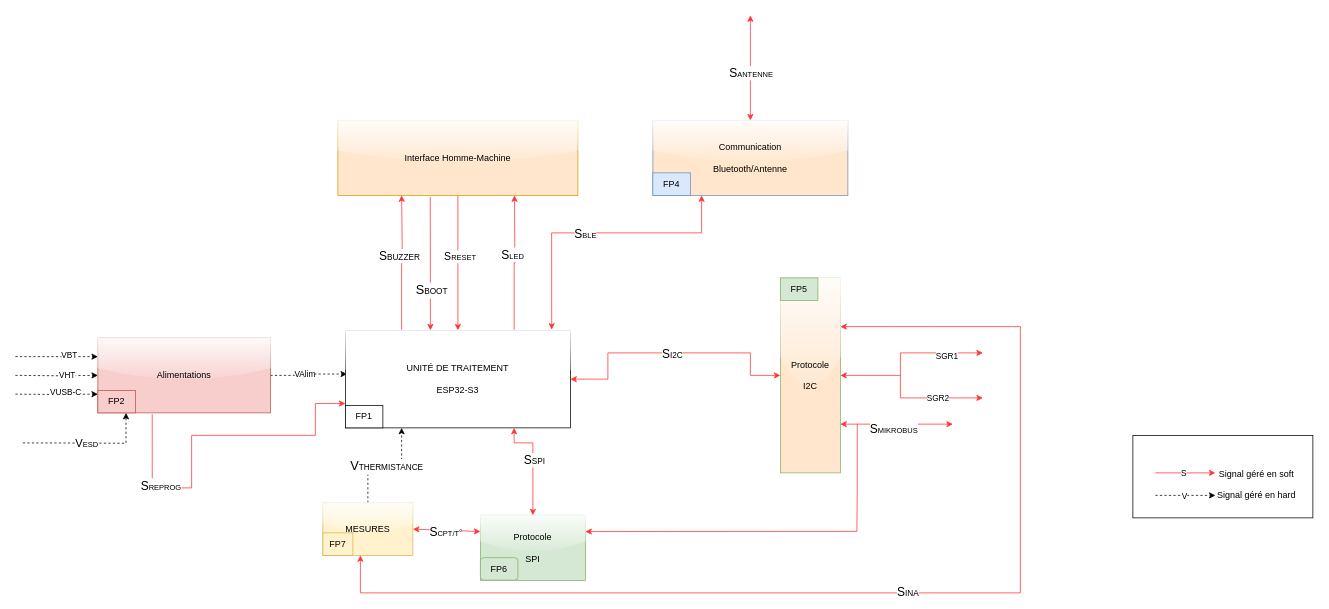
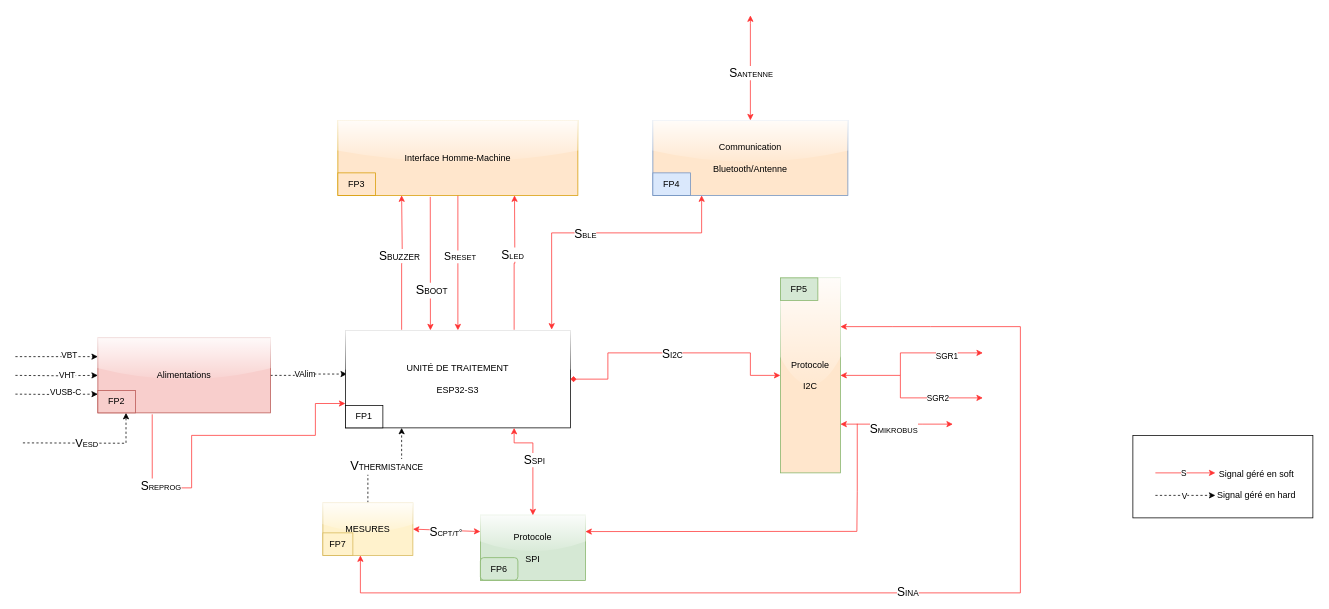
+ <mxCell id="43" value="FP3" style="rounded=0;whiteSpace=wrap;html=1;fillColor=#ffe6cc;strokeColor=#d79b00;" vertex="1" parent="1"><mxGeometry x="450" y="230" width="50" height="30" as="geometry" /></mxCell>
- <mxCell id="55" value="" style="endArrow=classic;startArrow=classic;html=1;rounded=0;exitX=0;exitY=0.5;exitDx=0;exitDy=0;entryX=1;entryY=0.5;entryDx=0;entryDy=0;strokeColor=#FF3333;" edge="1" parent="1" source="22" target="18"><mxGeometry width="50" height="50" relative="1" as="geometry"><mxPoint x="720" y="697" as="sourcePoint" /><mxPoint x="695" y="580" as="targetPoint" /><Array as="points"><mxPoint x="1000" y="500" /><mxPoint x="1000" y="470" /><mxPoint x="810" y="470" /><mxPoint x="810" y="505" /></Array></mxGeometry></mxCell>
+ <mxCell id="55" value="" style="endArrow=diamond;startArrow=classic;html=1;rounded=0;exitX=0;exitY=0.5;exitDx=0;exitDy=0;entryX=1;entryY=0.5;entryDx=0;entryDy=0;strokeColor=#FF3333;" edge="1" parent="1" source="22" target="18"><mxGeometry width="50" height="50" relative="1" as="geometry"><mxPoint x="720" y="697" as="sourcePoint" /><mxPoint x="695" y="580" as="targetPoint" /><Array as="points"><mxPoint x="1000" y="500" /><mxPoint x="1000" y="470" /><mxPoint x="810" y="470" /><mxPoint x="810" y="505" /></Array></mxGeometry></mxCell>
